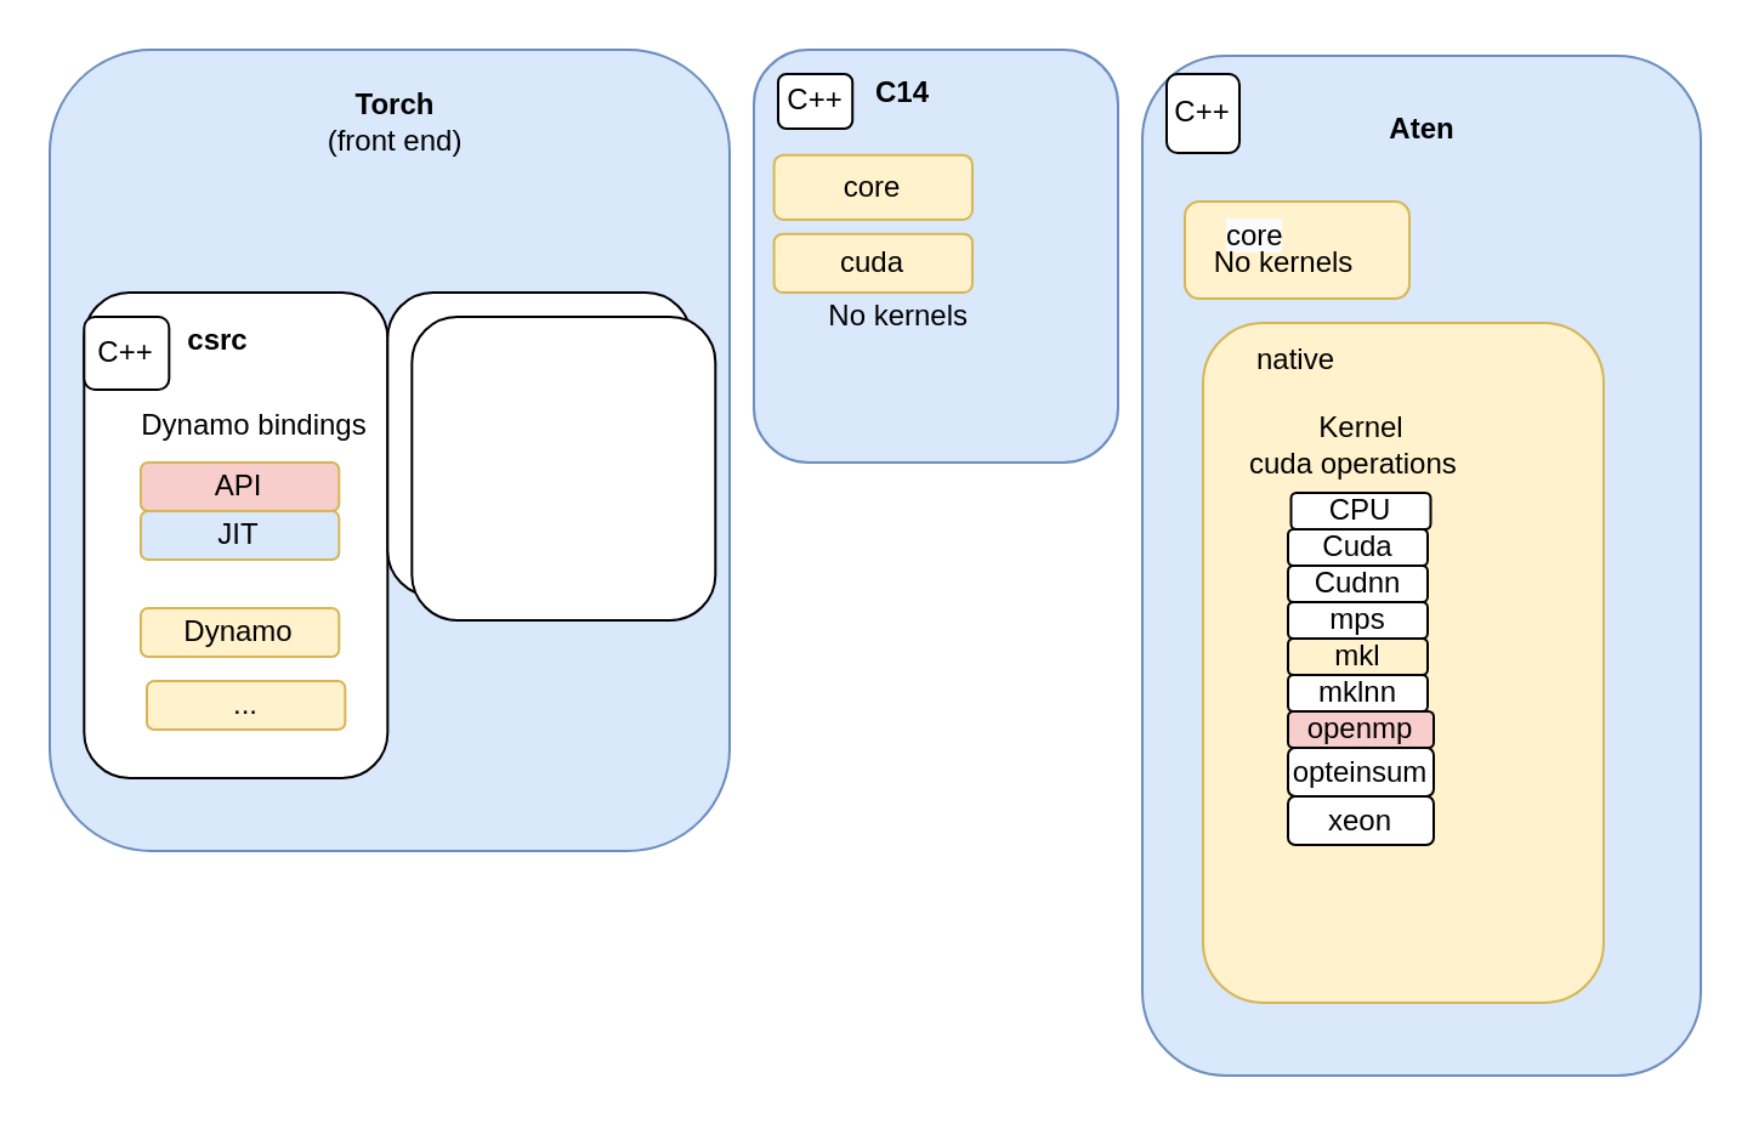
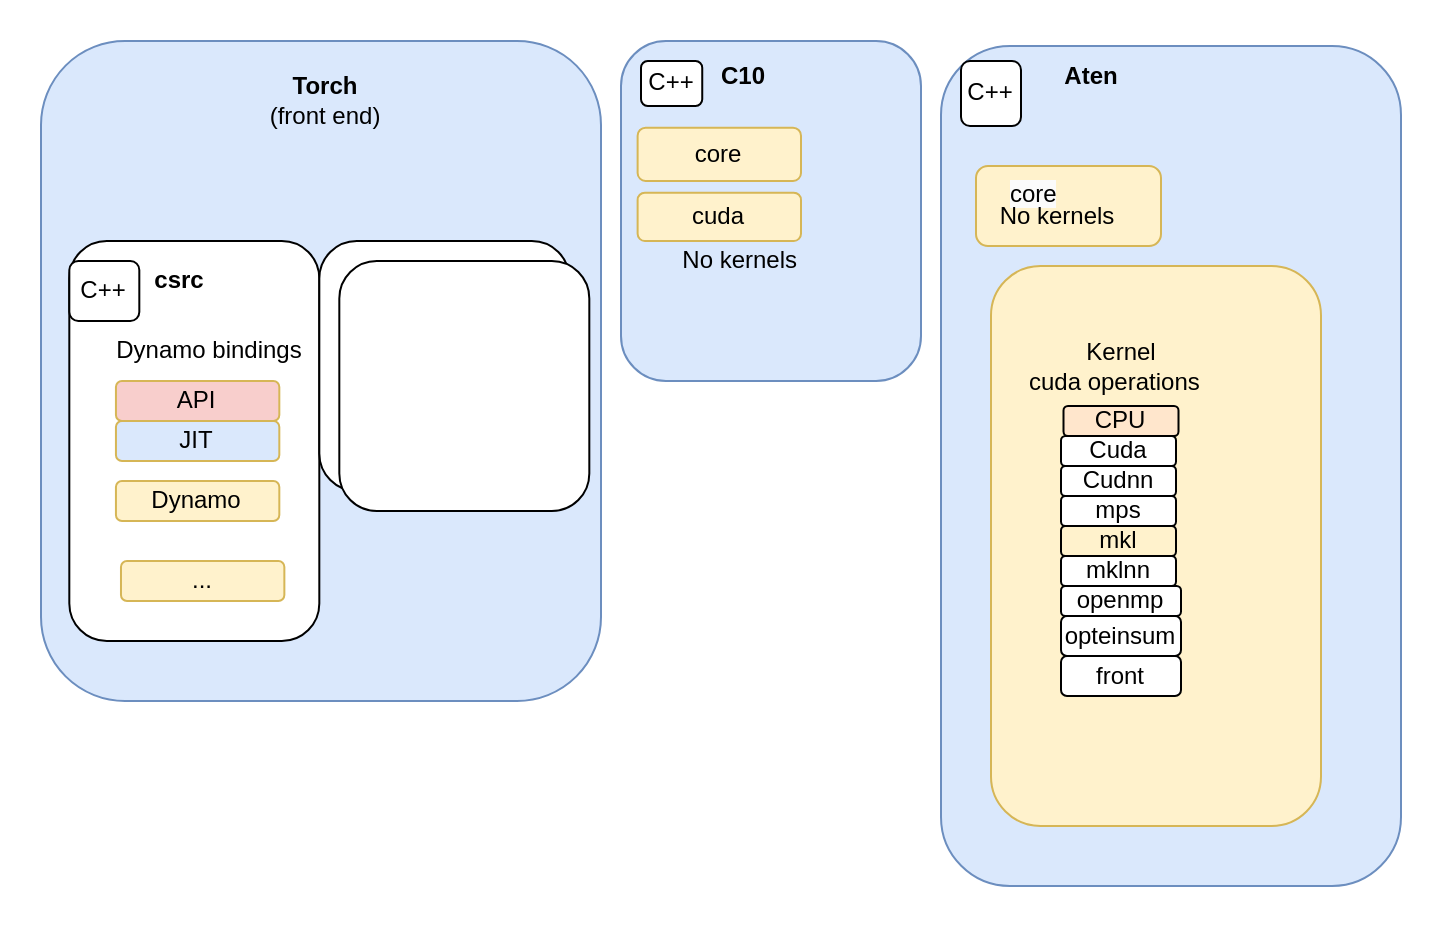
- <mxCell id="17" value="&lt;b&gt;C14&lt;/b&gt;" style="text;html=1;align=center;verticalAlign=middle;resizable=0;points=[];autosize=1;strokeColor=none;fillColor=none;" vertex="1" parent="1"><mxGeometry x="345.769" y="22.5" width="50" height="30" as="geometry" /></mxCell>
+ <mxCell id="17" value="&lt;b&gt;C10&lt;/b&gt;" style="text;html=1;align=center;verticalAlign=middle;resizable=0;points=[];autosize=1;strokeColor=none;fillColor=none;" vertex="1" parent="1"><mxGeometry x="345.769" y="22.5" width="50" height="30" as="geometry" /></mxCell>
- <mxCell id="23" value="&lt;b&gt;Aten&lt;/b&gt;" style="text;html=1;align=center;verticalAlign=middle;resizable=0;points=[];autosize=1;strokeColor=none;fillColor=none;" vertex="1" parent="1"><mxGeometry x="560" y="37.5" width="50" height="30" as="geometry" /></mxCell>
+ <mxCell id="23" value="&lt;b&gt;Aten&lt;/b&gt;" style="text;html=1;align=center;verticalAlign=middle;resizable=0;points=[];autosize=1;strokeColor=none;fillColor=none;" vertex="1" parent="1"><mxGeometry x="520" y="22.5" width="50" height="30" as="geometry" /></mxCell>
- <mxCell id="27" value="native" style="text;html=1;align=center;verticalAlign=middle;resizable=0;points=[];autosize=1;strokeColor=none;fillColor=none;" vertex="1" parent="1"><mxGeometry x="502.5" y="132.5" width="60" height="30" as="geometry" /></mxCell>
- <mxCell id="38" value="CPU" style="rounded=1;whiteSpace=wrap;html=1;" vertex="1" parent="29"><mxGeometry x="1.25" width="57.5" height="15" as="geometry" /></mxCell>
+ <mxCell id="38" value="CPU" style="rounded=1;whiteSpace=wrap;html=1;fillColor=#ffe6cc;" vertex="1" parent="29"><mxGeometry x="1.25" width="57.5" height="15" as="geometry" /></mxCell>
- <mxCell id="13" value="Dynamo" style="rounded=1;whiteSpace=wrap;html=1;fillColor=#fff2cc;strokeColor=#d6b656;" vertex="1" parent="1"><mxGeometry x="57.47" y="250" width="81.69" height="20" as="geometry" /></mxCell>
+ <mxCell id="13" value="Dynamo" style="rounded=1;whiteSpace=wrap;html=1;fillColor=#fff2cc;strokeColor=#d6b656;" vertex="1" parent="1"><mxGeometry x="57.47" y="240" width="81.69" height="20" as="geometry" /></mxCell>
- <mxCell id="36" value="openmp" style="rounded=1;whiteSpace=wrap;html=1;fillColor=#f8cecc;" vertex="1" parent="29"><mxGeometry y="90" width="60" height="15" as="geometry" /></mxCell>
+ <mxCell id="36" value="openmp" style="rounded=1;whiteSpace=wrap;html=1;" vertex="1" parent="29"><mxGeometry y="90" width="60" height="15" as="geometry" /></mxCell>
- <mxCell id="34" value="xeon" style="rounded=1;whiteSpace=wrap;html=1;" vertex="1" parent="29"><mxGeometry y="125" width="60" height="20" as="geometry" /></mxCell>
+ <mxCell id="34" value="front" style="rounded=1;whiteSpace=wrap;html=1;" vertex="1" parent="29"><mxGeometry y="125" width="60" height="20" as="geometry" /></mxCell>
